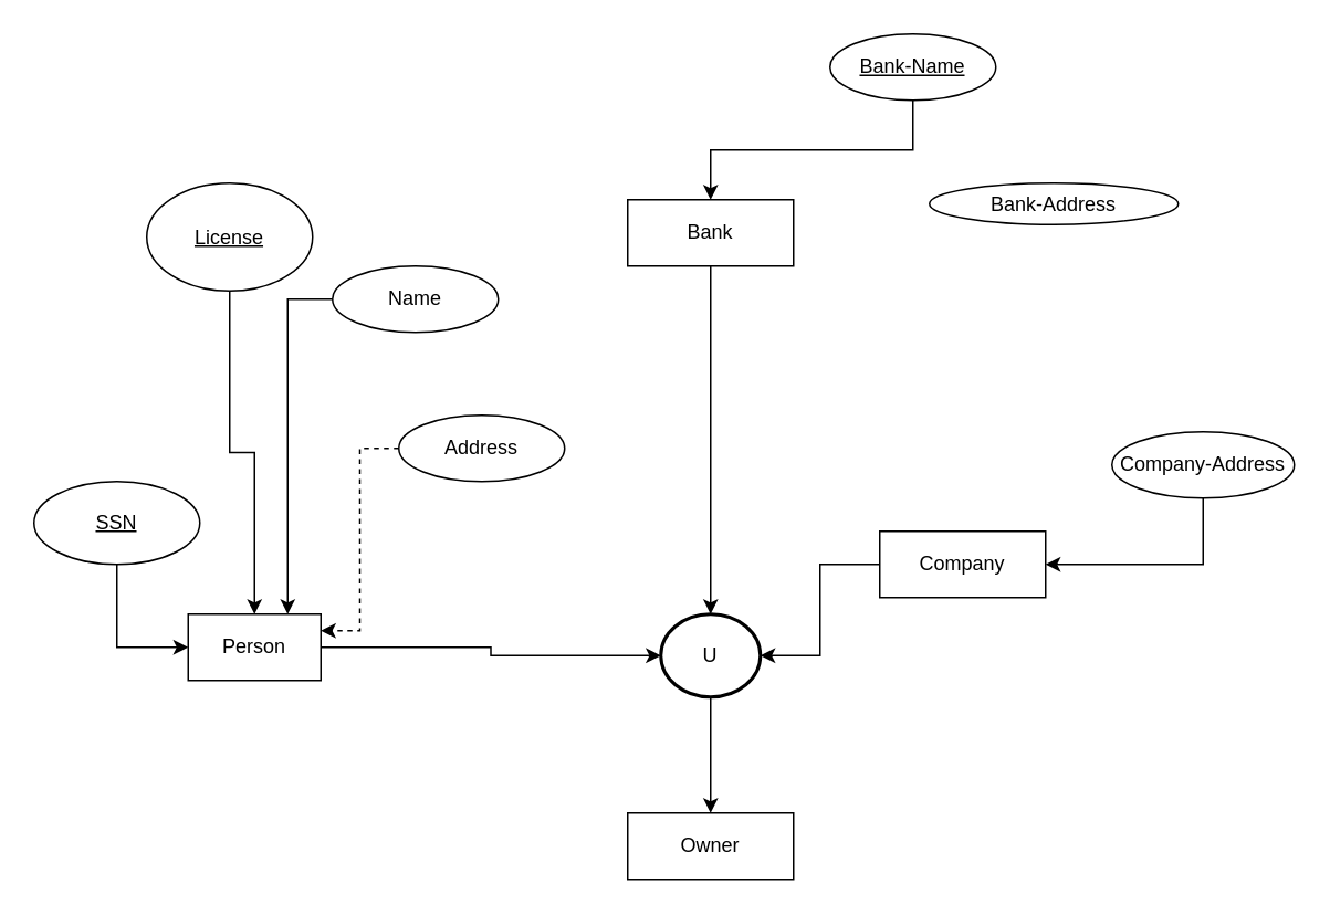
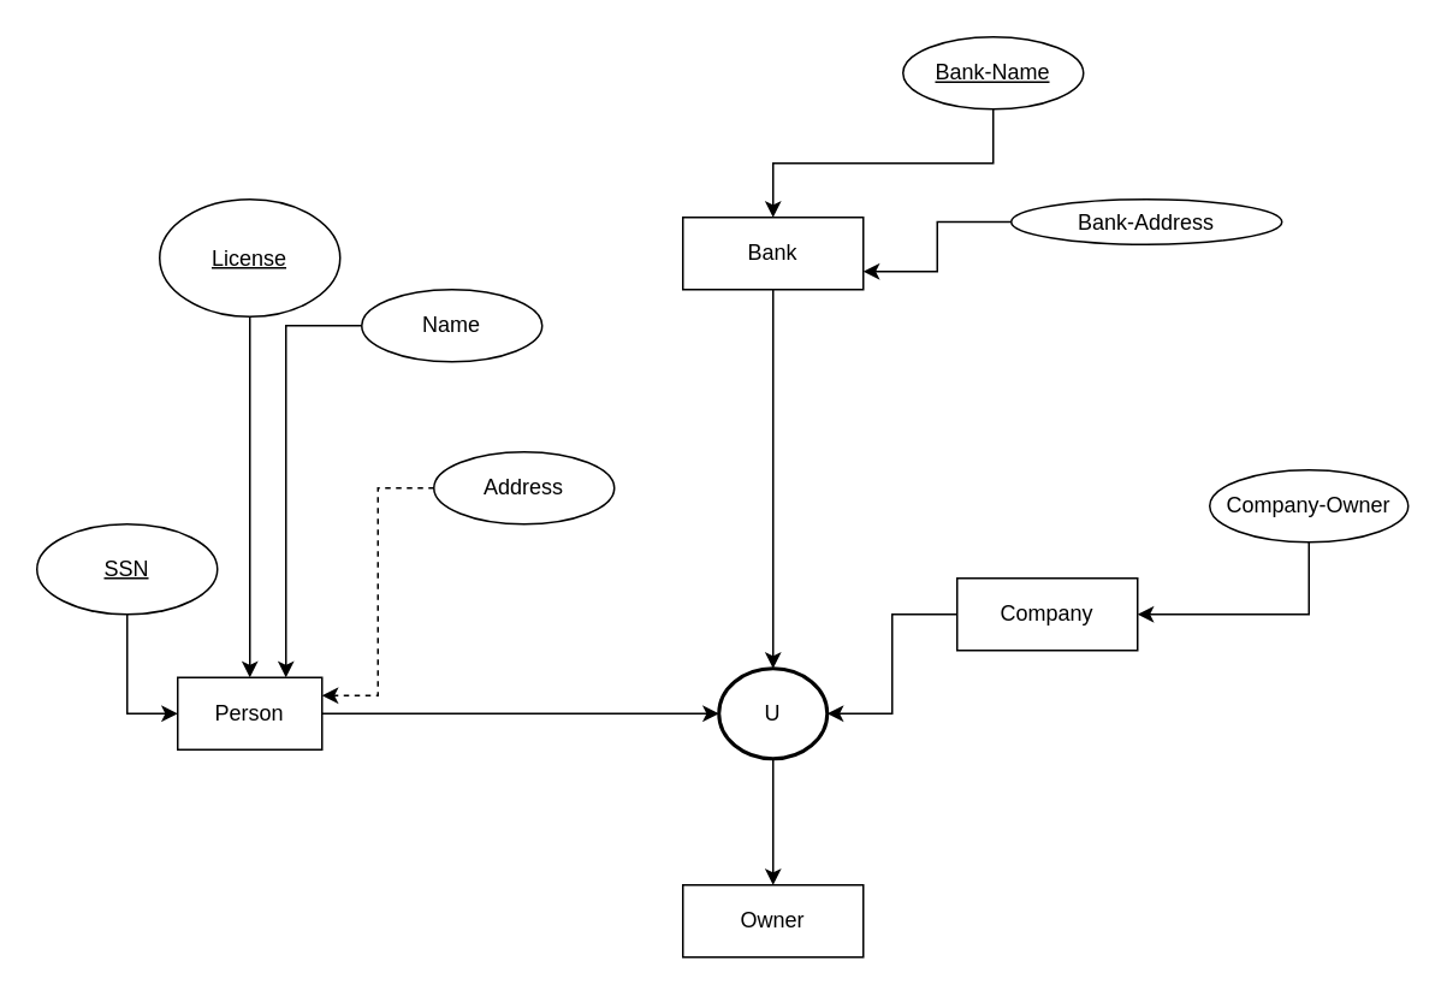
+ <mxCell id="20" style="edgeStyle=orthogonalEdgeStyle;rounded=0;orthogonalLoop=1;jettySize=auto;html=1;exitX=0;exitY=0.5;exitDx=0;exitDy=0;entryX=1;entryY=0.75;entryDx=0;entryDy=0;" edge="1" parent="1" source="21" target="7"><mxGeometry relative="1" as="geometry" /></mxCell>
- <mxCell id="23" value="Company-Address" style="ellipse;whiteSpace=wrap;html=1;align=center;" vertex="1" parent="1"><mxGeometry x="670" y="260" width="110" height="40" as="geometry" /></mxCell>
+ <mxCell id="23" value="Company-Owner" style="ellipse;whiteSpace=wrap;html=1;align=center;" vertex="1" parent="1"><mxGeometry x="670" y="260" width="110" height="40" as="geometry" /></mxCell>
- <mxCell id="3" value="Person" style="whiteSpace=wrap;html=1;align=center;" vertex="1" parent="1"><mxGeometry x="113" y="370" width="80" height="40" as="geometry" /></mxCell>
+ <mxCell id="3" value="Person" style="whiteSpace=wrap;html=1;align=center;" vertex="1" parent="1"><mxGeometry x="98" y="375" width="80" height="40" as="geometry" /></mxCell>
